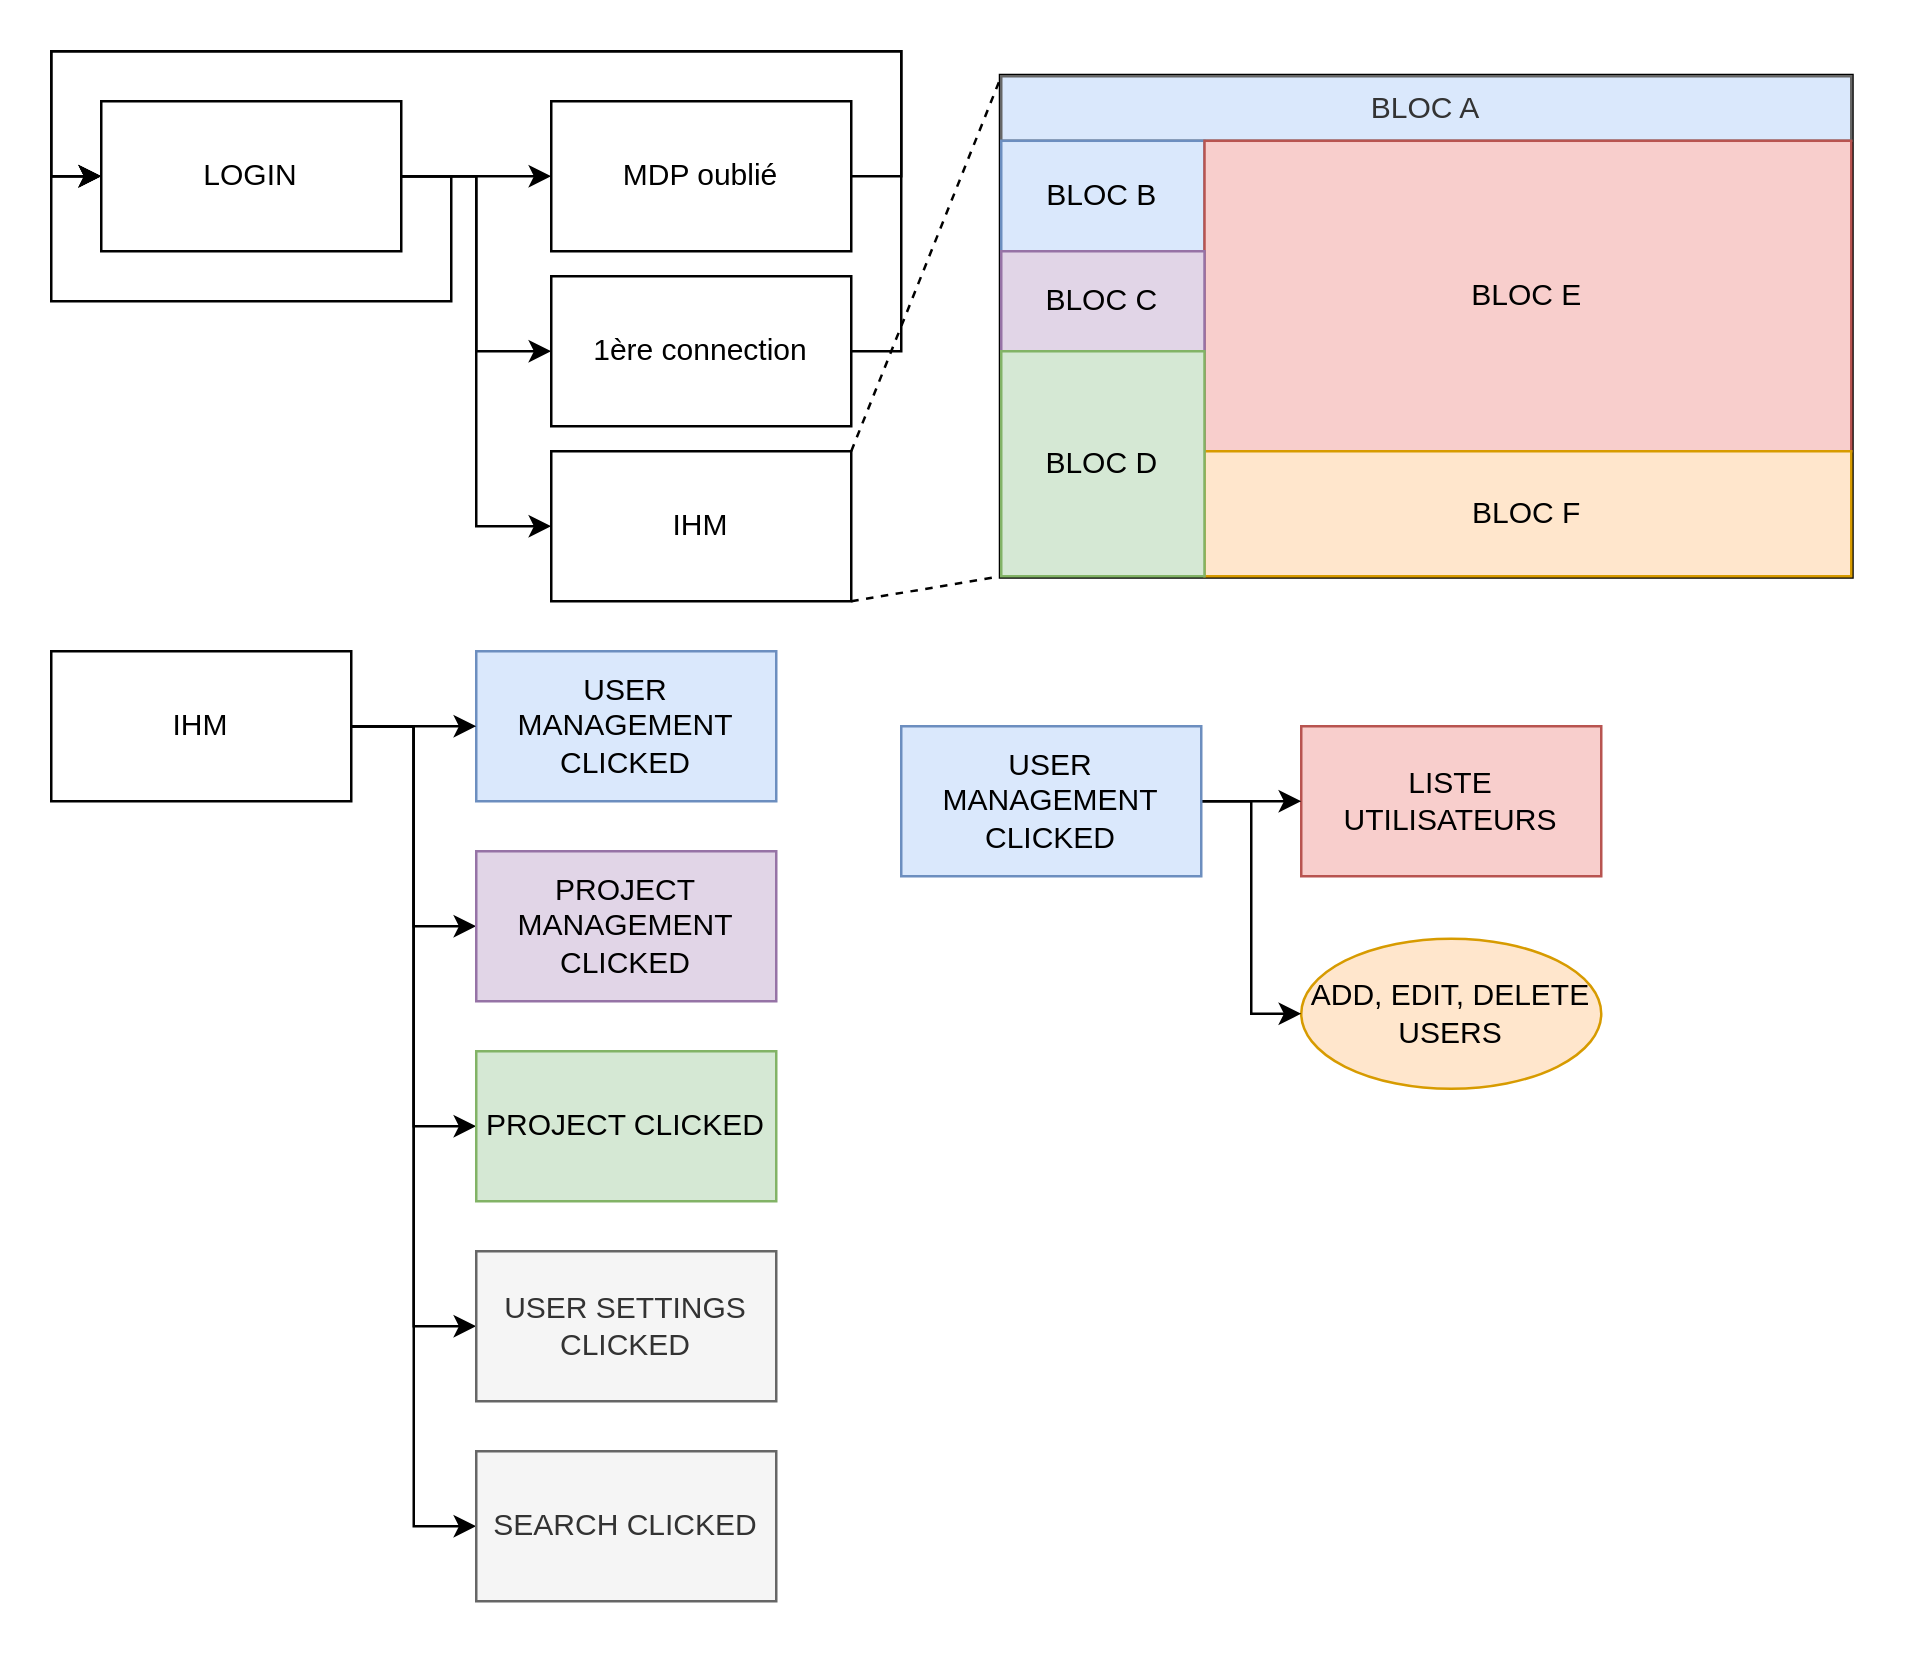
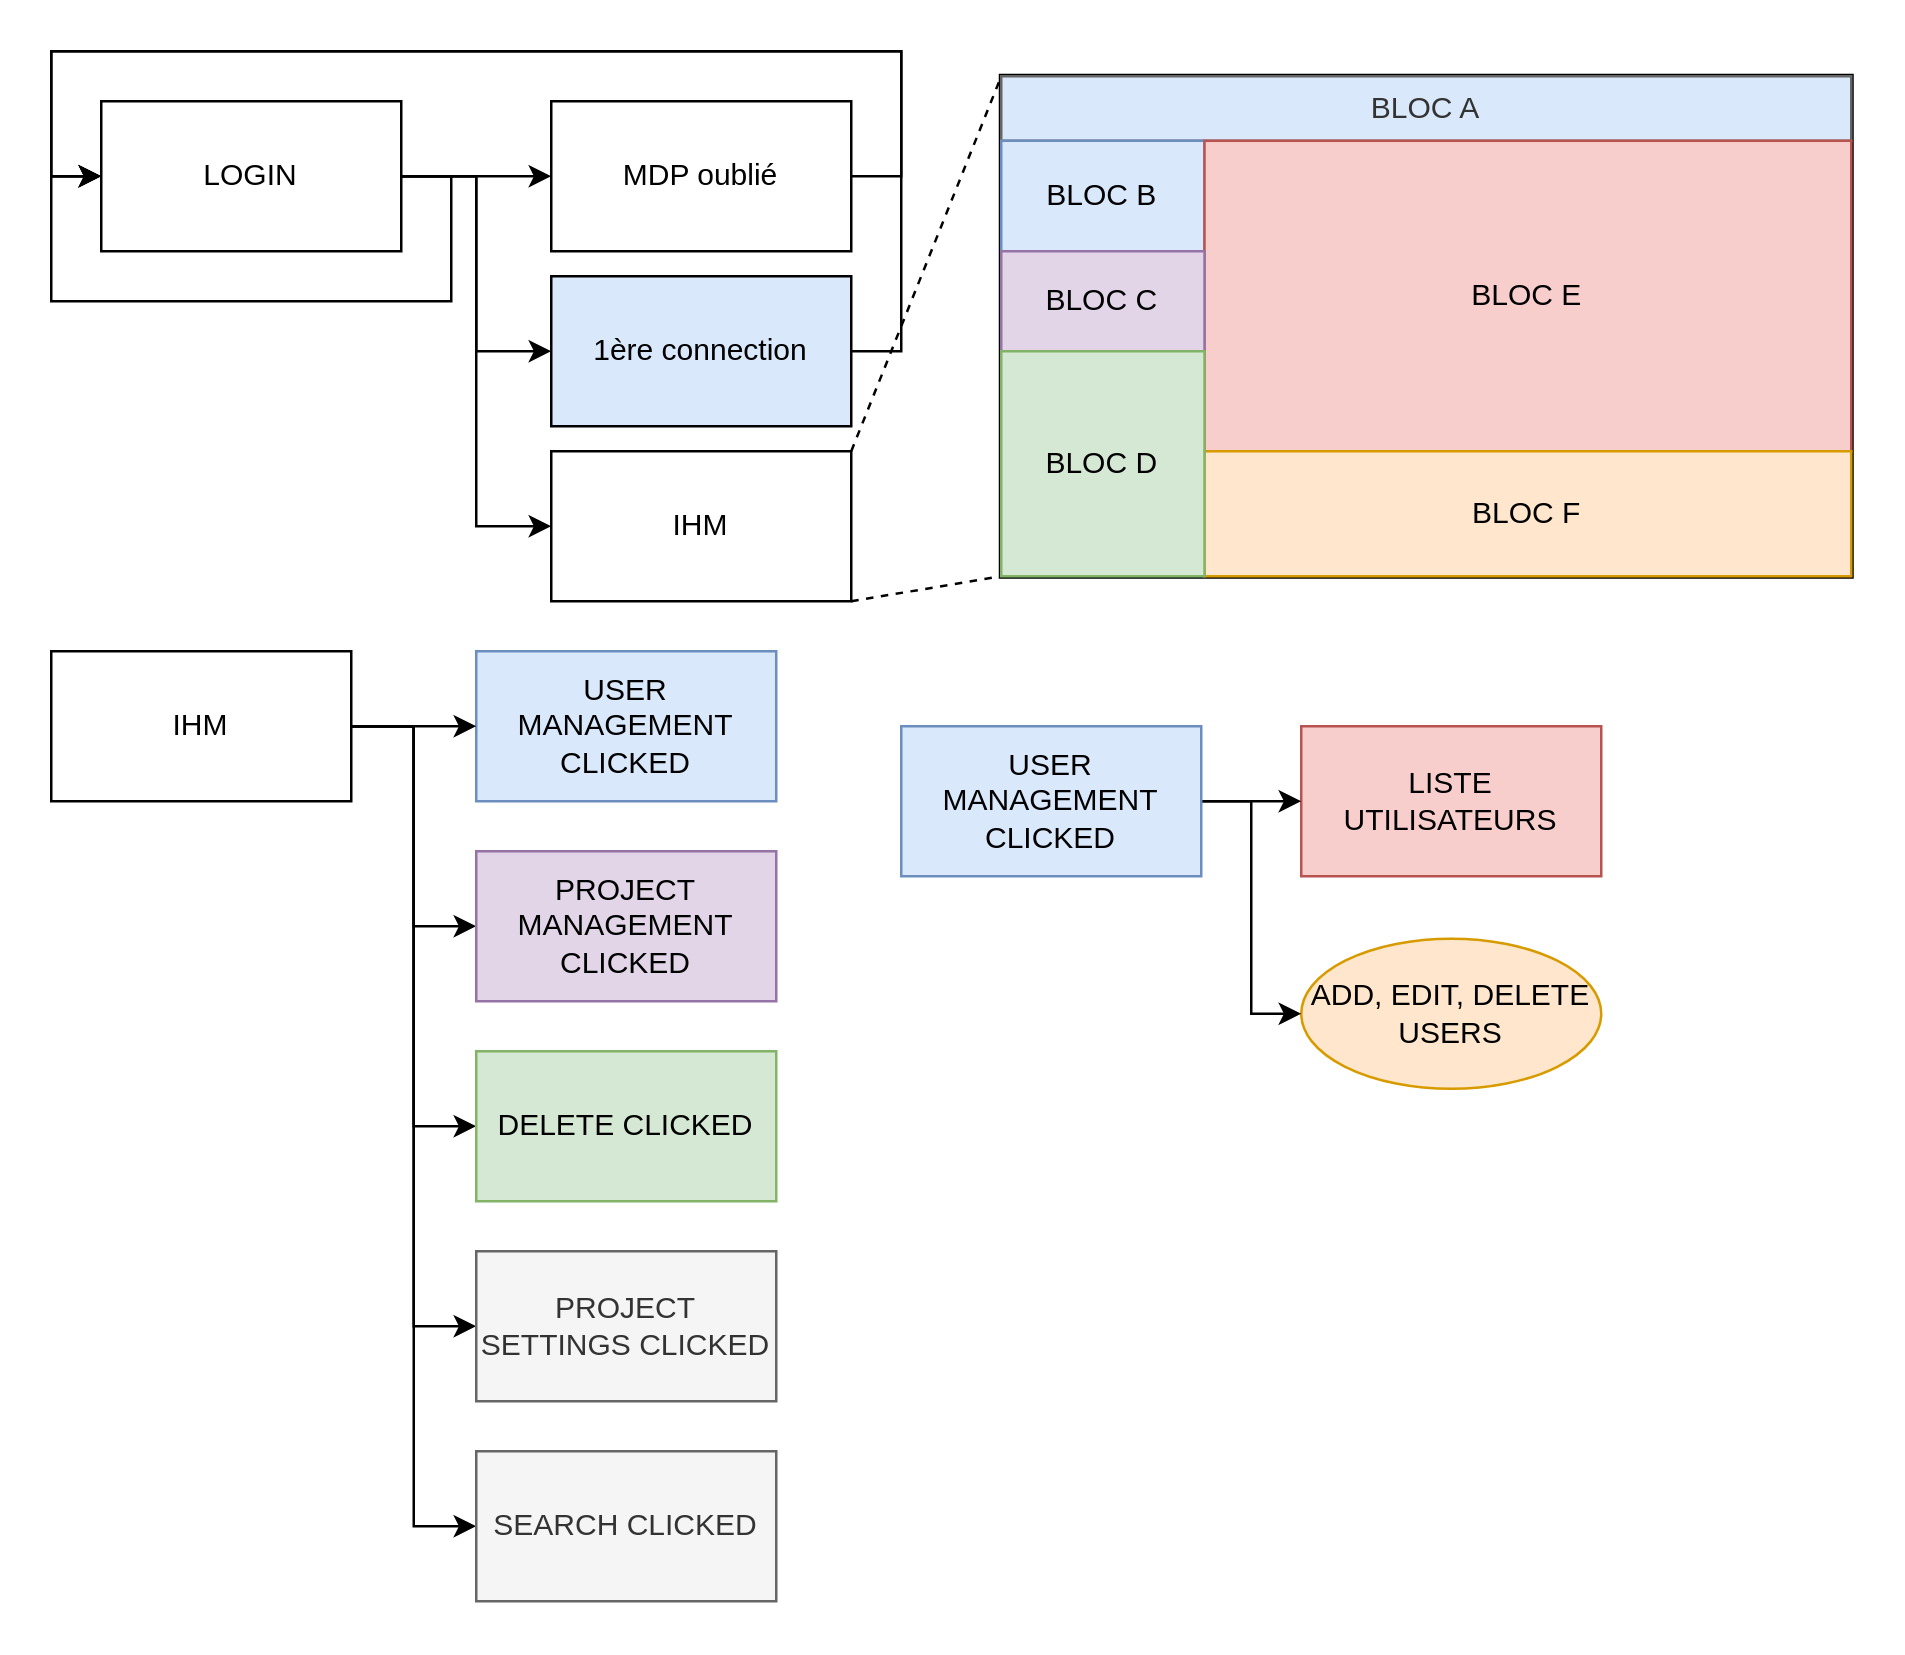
- <mxCell id="9" value="1ère connection" style="rounded=0;whiteSpace=wrap;html=1;" vertex="1" parent="1"><mxGeometry x="220" y="110" width="120" height="60" as="geometry" /></mxCell>
+ <mxCell id="9" value="1ère connection" style="rounded=0;whiteSpace=wrap;html=1;fillColor=#dae8fc;" vertex="1" parent="1"><mxGeometry x="220" y="110" width="120" height="60" as="geometry" /></mxCell>
- <mxCell id="32" value="PROJECT CLICKED" style="rounded=0;whiteSpace=wrap;html=1;fillColor=#d5e8d4;strokeColor=#82b366;" vertex="1" parent="1"><mxGeometry x="190" y="420" width="120" height="60" as="geometry" /></mxCell>
+ <mxCell id="32" value="DELETE CLICKED" style="rounded=0;whiteSpace=wrap;html=1;fillColor=#d5e8d4;strokeColor=#82b366;" vertex="1" parent="1"><mxGeometry x="190" y="420" width="120" height="60" as="geometry" /></mxCell>
- <mxCell id="33" value="USER SETTINGS CLICKED" style="rounded=0;whiteSpace=wrap;html=1;fillColor=#f5f5f5;strokeColor=#666666;fontColor=#333333;" vertex="1" parent="1"><mxGeometry x="190" y="500" width="120" height="60" as="geometry" /></mxCell>
+ <mxCell id="33" value="PROJECT SETTINGS CLICKED" style="rounded=0;whiteSpace=wrap;html=1;fillColor=#f5f5f5;strokeColor=#666666;fontColor=#333333;" vertex="1" parent="1"><mxGeometry x="190" y="500" width="120" height="60" as="geometry" /></mxCell>
